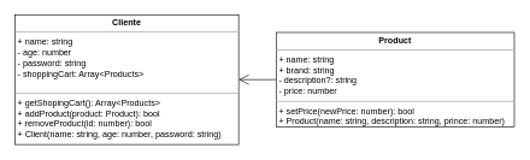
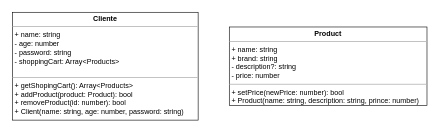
- <mxCell id="4" value="" style="endArrow=open;endFill=1;endSize=12;html=1;entryX=1;entryY=0.5;entryDx=0;entryDy=0;exitX=0;exitY=0.5;exitDx=0;exitDy=0;" edge="1" parent="1" source="3" target="2"><mxGeometry width="160" relative="1" as="geometry"><mxPoint x="435" y="230" as="sourcePoint" /><mxPoint x="595" y="230" as="targetPoint" /></mxGeometry></mxCell>
